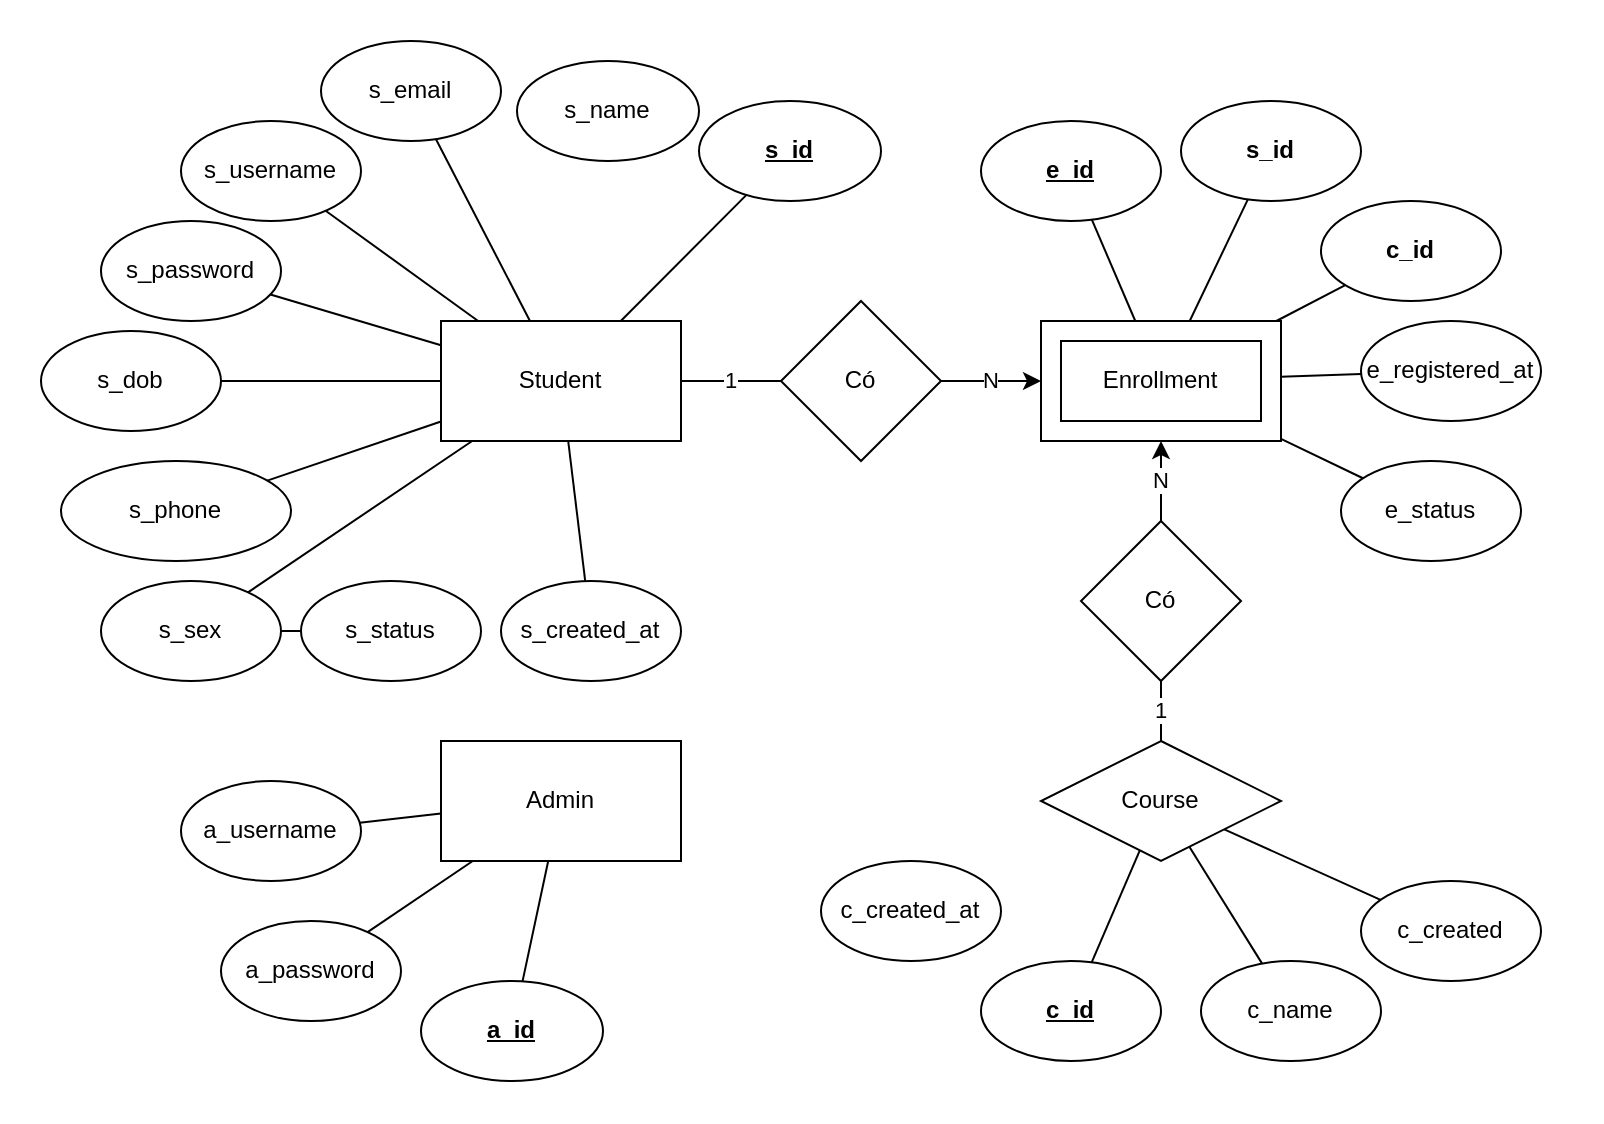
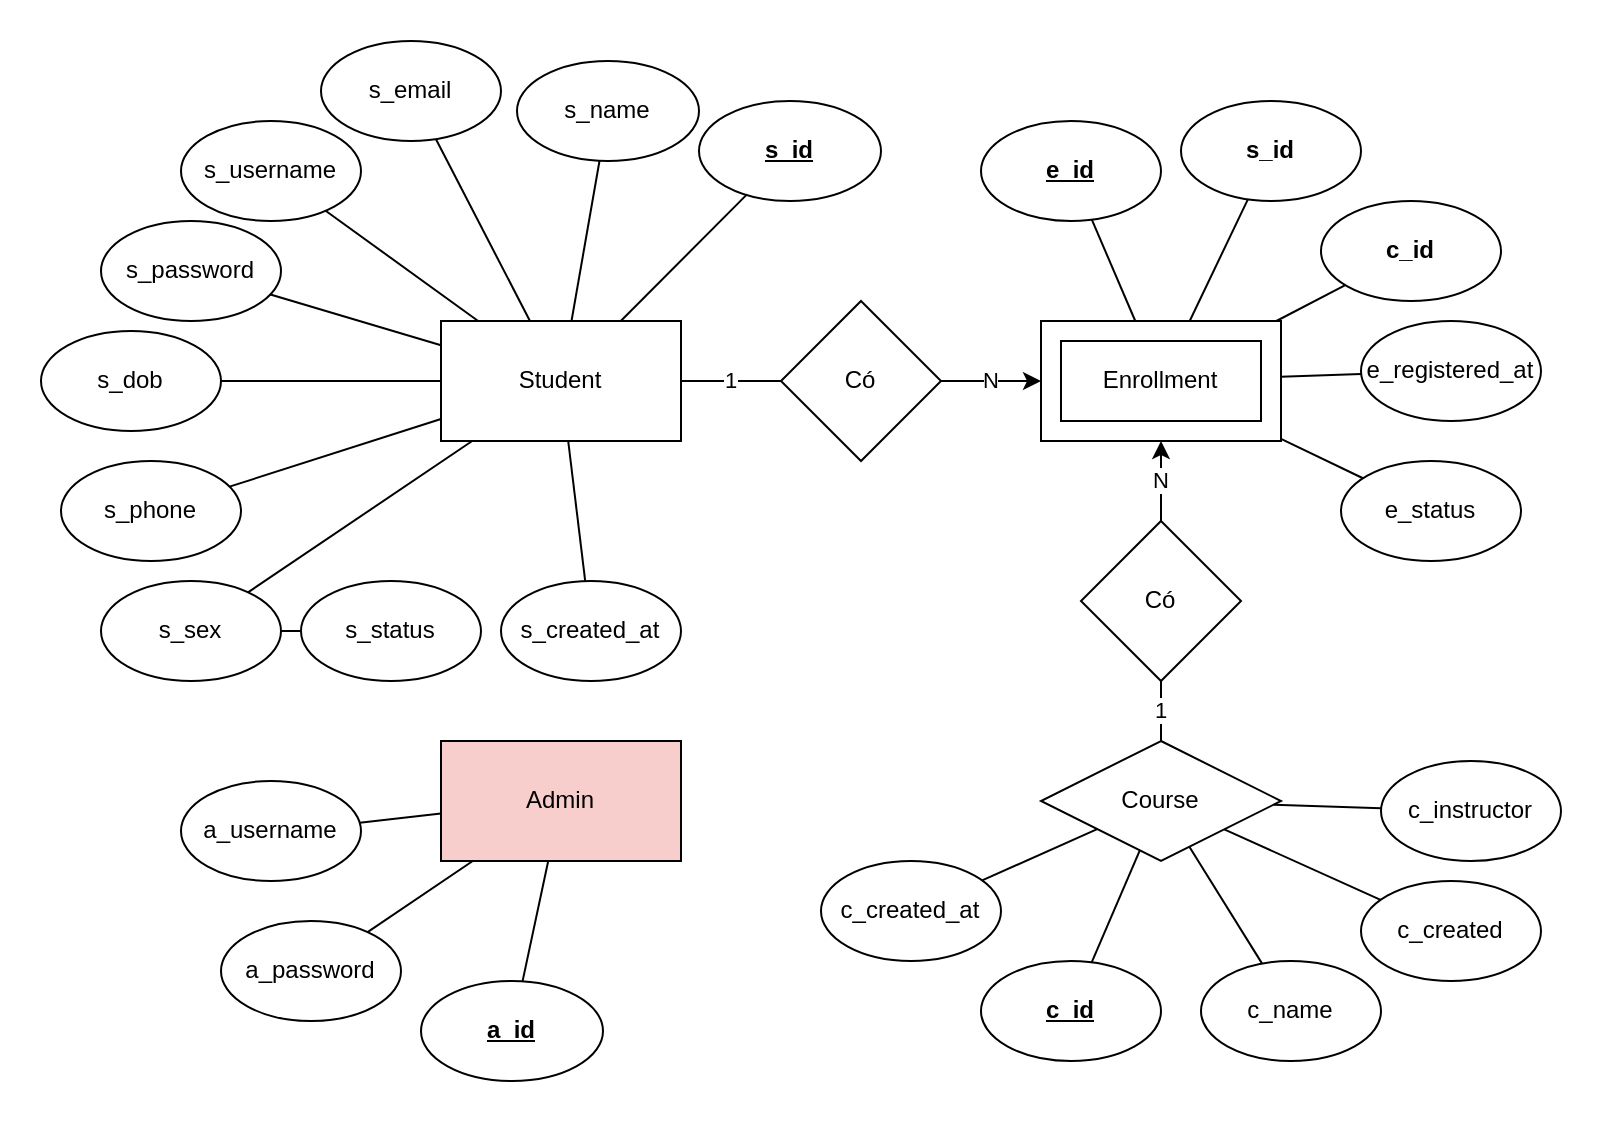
+ <mxCell id="15" value="" style="endArrow=none;html=1;rounded=0;" parent="1" source="2" target="22" edge="1"><mxGeometry width="50" height="50" relative="1" as="geometry"><mxPoint x="140" y="190" as="sourcePoint" /><mxPoint x="290.978" y="69.947" as="targetPoint" /></mxGeometry></mxCell>
- <mxCell id="25" value="s_phone" style="ellipse;whiteSpace=wrap;html=1;" parent="1" vertex="1"><mxGeometry x="30" y="230" width="115" height="50" as="geometry" /></mxCell>
+ <mxCell id="25" value="s_phone" style="ellipse;whiteSpace=wrap;html=1;" parent="1" vertex="1"><mxGeometry x="30" y="230" width="90" height="50" as="geometry" /></mxCell>
- <mxCell id="3" value="Admin" style="rounded=0;whiteSpace=wrap;html=1;" parent="1" vertex="1"><mxGeometry x="220" y="370" width="120" height="60" as="geometry" /></mxCell>
+ <mxCell id="3" value="Admin" style="rounded=0;whiteSpace=wrap;html=1;fillColor=#f8cecc;" parent="1" vertex="1"><mxGeometry x="220" y="370" width="120" height="60" as="geometry" /></mxCell>
+ <mxCell id="46" value="" style="endArrow=none;html=1;rounded=0;" parent="1" source="45" target="4" edge="1"><mxGeometry width="50" height="50" relative="1" as="geometry"><mxPoint x="700" y="459" as="sourcePoint" /><mxPoint x="650" y="437" as="targetPoint" /></mxGeometry></mxCell>
+ <mxCell id="45" value="c_instructor" style="ellipse;whiteSpace=wrap;html=1;" parent="1" vertex="1"><mxGeometry x="690" y="380" width="90" height="50" as="geometry" /></mxCell>
+ <mxCell id="48" value="" style="endArrow=none;html=1;rounded=0;" parent="1" source="47" target="4" edge="1"><mxGeometry width="50" height="50" relative="1" as="geometry"><mxPoint x="380" y="440" as="sourcePoint" /><mxPoint x="430" y="390" as="targetPoint" /></mxGeometry></mxCell>
